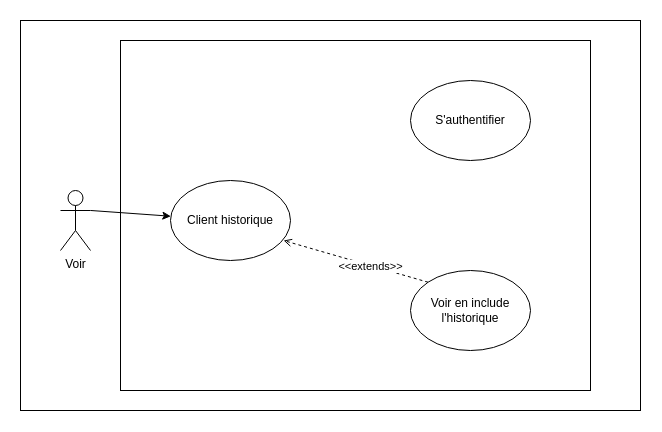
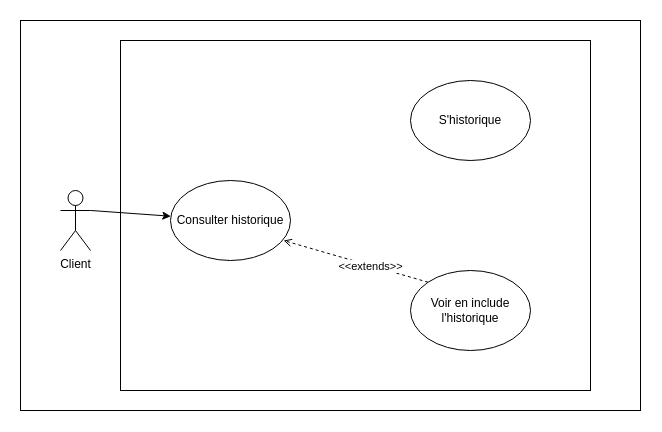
- <mxCell id="10" value="S'authentifier" style="ellipse;whiteSpace=wrap;html=1;" vertex="1" parent="1"><mxGeometry x="410" y="80" width="120" height="80" as="geometry" /></mxCell>
+ <mxCell id="10" value="S'historique" style="ellipse;whiteSpace=wrap;html=1;" vertex="1" parent="1"><mxGeometry x="410" y="80" width="120" height="80" as="geometry" /></mxCell>
- <mxCell id="6" value="Client historique" style="ellipse;whiteSpace=wrap;html=1;" vertex="1" parent="1"><mxGeometry x="170" y="180" width="120" height="80" as="geometry" /></mxCell>
+ <mxCell id="6" value="Consulter historique" style="ellipse;whiteSpace=wrap;html=1;" vertex="1" parent="1"><mxGeometry x="170" y="180" width="120" height="80" as="geometry" /></mxCell>
- <mxCell id="5" value="Voir" style="shape=umlActor;verticalLabelPosition=bottom;verticalAlign=top;html=1;outlineConnect=0;" vertex="1" parent="1"><mxGeometry x="60" y="190" width="30" height="60" as="geometry" /></mxCell>
+ <mxCell id="5" value="Client" style="shape=umlActor;verticalLabelPosition=bottom;verticalAlign=top;html=1;outlineConnect=0;" vertex="1" parent="1"><mxGeometry x="60" y="190" width="30" height="60" as="geometry" /></mxCell>
